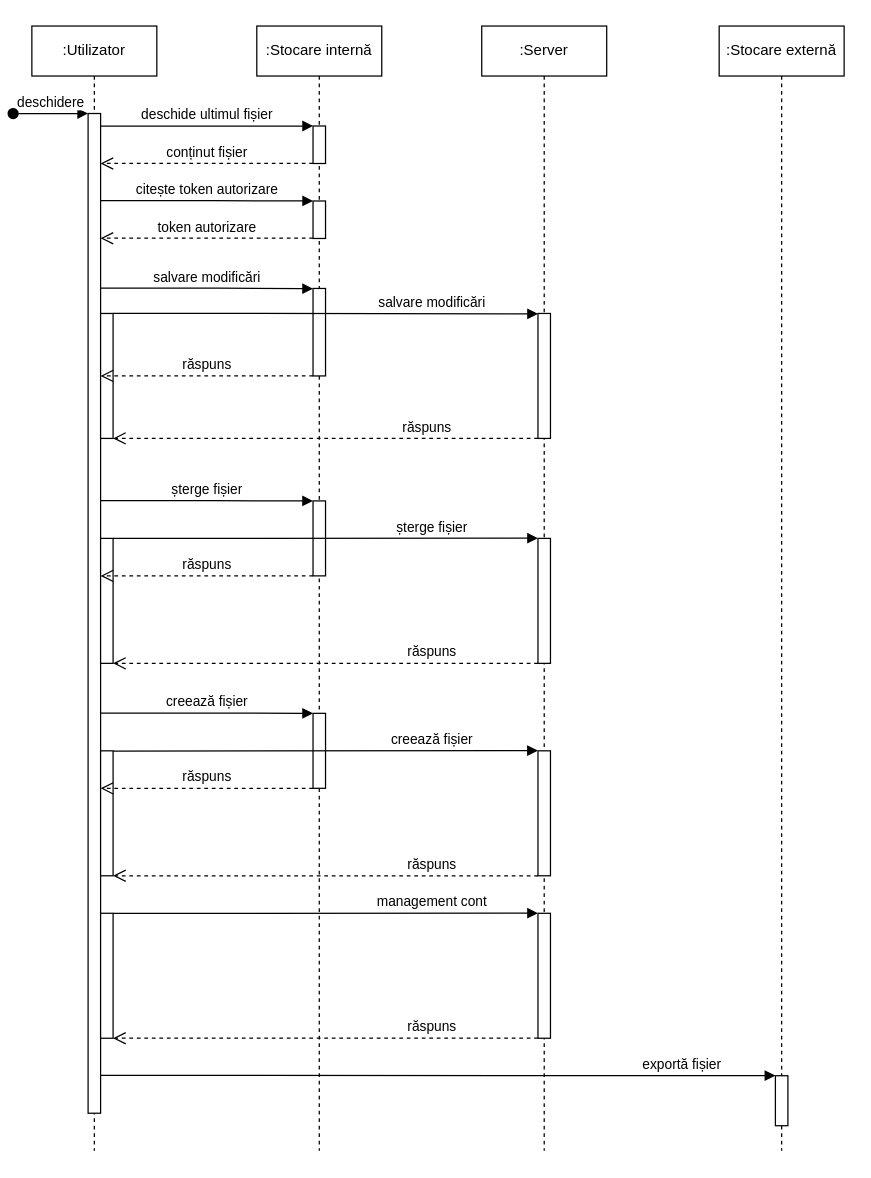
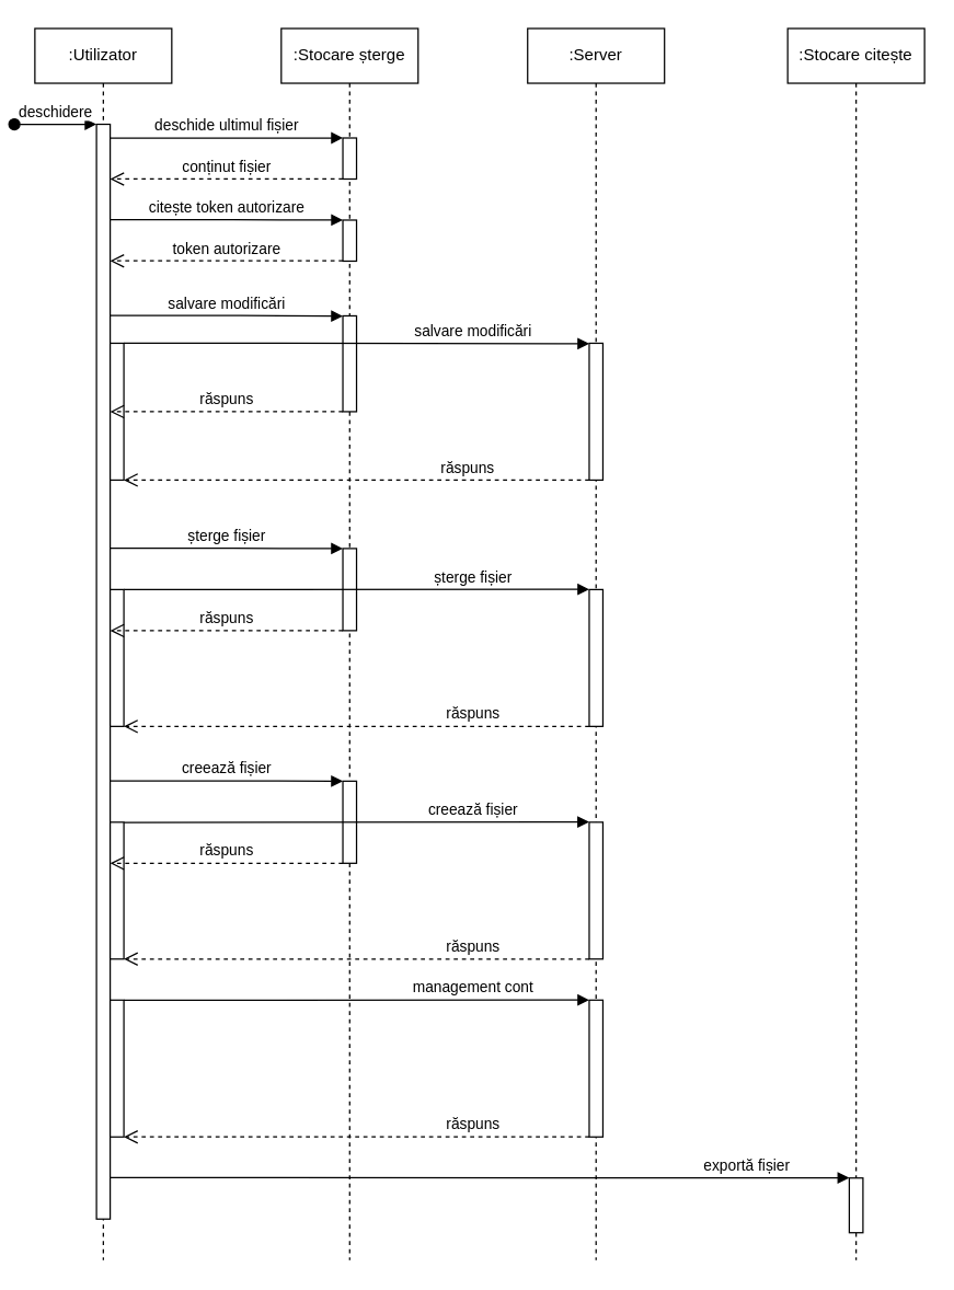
- <mxCell id="9" value=":Stocare internă" style="shape=umlLifeline;perimeter=lifelinePerimeter;whiteSpace=wrap;html=1;container=0;dropTarget=0;collapsible=0;recursiveResize=0;outlineConnect=0;portConstraint=eastwest;newEdgeStyle={&quot;edgeStyle&quot;:&quot;elbowEdgeStyle&quot;,&quot;elbow&quot;:&quot;vertical&quot;,&quot;curved&quot;:0,&quot;rounded&quot;:0};" parent="1" vertex="1"><mxGeometry x="200" y="20" width="100" height="900" as="geometry" /></mxCell>
+ <mxCell id="9" value=":Stocare șterge" style="shape=umlLifeline;perimeter=lifelinePerimeter;whiteSpace=wrap;html=1;container=0;dropTarget=0;collapsible=0;recursiveResize=0;outlineConnect=0;portConstraint=eastwest;newEdgeStyle={&quot;edgeStyle&quot;:&quot;elbowEdgeStyle&quot;,&quot;elbow&quot;:&quot;vertical&quot;,&quot;curved&quot;:0,&quot;rounded&quot;:0};" parent="1" vertex="1"><mxGeometry x="200" y="20" width="100" height="900" as="geometry" /></mxCell>
- <mxCell id="17" value=":Stocare externă" style="shape=umlLifeline;perimeter=lifelinePerimeter;whiteSpace=wrap;html=1;container=0;dropTarget=0;collapsible=0;recursiveResize=0;outlineConnect=0;portConstraint=eastwest;newEdgeStyle={&quot;edgeStyle&quot;:&quot;elbowEdgeStyle&quot;,&quot;elbow&quot;:&quot;vertical&quot;,&quot;curved&quot;:0,&quot;rounded&quot;:0};" parent="1" vertex="1"><mxGeometry x="570" y="20" width="100" height="900" as="geometry" /></mxCell>
+ <mxCell id="17" value=":Stocare citește" style="shape=umlLifeline;perimeter=lifelinePerimeter;whiteSpace=wrap;html=1;container=0;dropTarget=0;collapsible=0;recursiveResize=0;outlineConnect=0;portConstraint=eastwest;newEdgeStyle={&quot;edgeStyle&quot;:&quot;elbowEdgeStyle&quot;,&quot;elbow&quot;:&quot;vertical&quot;,&quot;curved&quot;:0,&quot;rounded&quot;:0};" parent="1" vertex="1"><mxGeometry x="570" y="20" width="100" height="900" as="geometry" /></mxCell>
